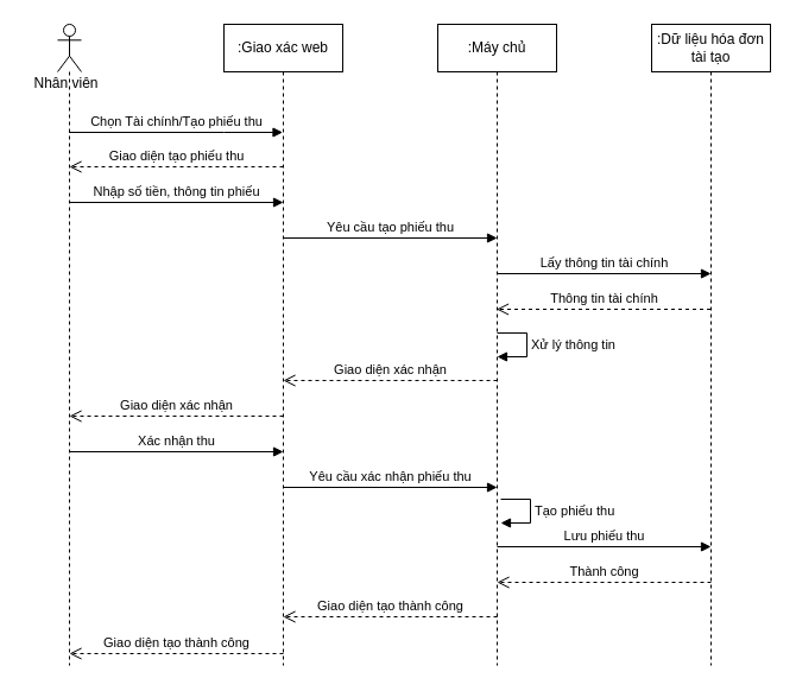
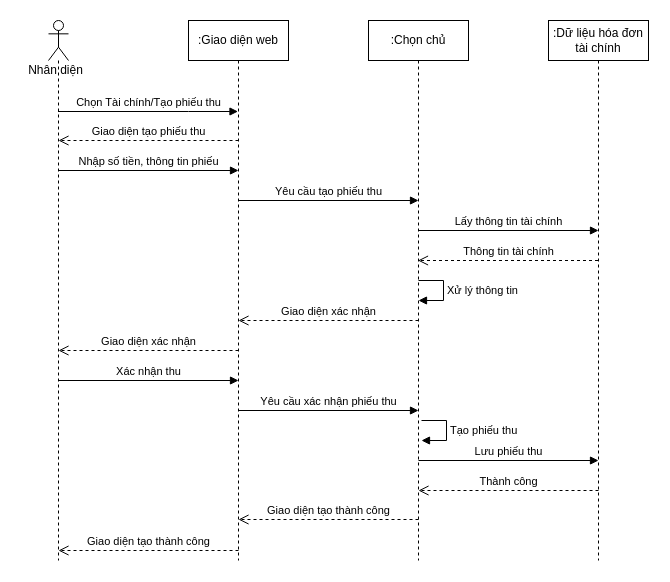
- <mxCell id="4" value=":Giao xác web" style="shape=umlLifeline;perimeter=lifelinePerimeter;whiteSpace=wrap;html=1;container=1;collapsible=0;recursiveResize=0;outlineConnect=0;" vertex="1" parent="1"><mxGeometry x="188" y="20" width="100" height="540" as="geometry" /></mxCell>
+ <mxCell id="4" value=":Giao diện web" style="shape=umlLifeline;perimeter=lifelinePerimeter;whiteSpace=wrap;html=1;container=1;collapsible=0;recursiveResize=0;outlineConnect=0;" vertex="1" parent="1"><mxGeometry x="188" y="20" width="100" height="540" as="geometry" /></mxCell>
- <mxCell id="6" value=":Máy chủ" style="shape=umlLifeline;perimeter=lifelinePerimeter;whiteSpace=wrap;html=1;container=1;collapsible=0;recursiveResize=0;outlineConnect=0;" vertex="1" parent="1"><mxGeometry x="368" y="20" width="100" height="540" as="geometry" /></mxCell>
+ <mxCell id="6" value=":Chọn chủ" style="shape=umlLifeline;perimeter=lifelinePerimeter;whiteSpace=wrap;html=1;container=1;collapsible=0;recursiveResize=0;outlineConnect=0;" vertex="1" parent="1"><mxGeometry x="368" y="20" width="100" height="540" as="geometry" /></mxCell>
- <mxCell id="9" value=":Dữ liệu hóa đơn tài tạo" style="shape=umlLifeline;perimeter=lifelinePerimeter;whiteSpace=wrap;html=1;container=1;collapsible=0;recursiveResize=0;outlineConnect=0;" vertex="1" parent="1"><mxGeometry x="548" y="20" width="100" height="540" as="geometry" /></mxCell>
+ <mxCell id="9" value=":Dữ liệu hóa đơn tài chính" style="shape=umlLifeline;perimeter=lifelinePerimeter;whiteSpace=wrap;html=1;container=1;collapsible=0;recursiveResize=0;outlineConnect=0;" vertex="1" parent="1"><mxGeometry x="548" y="20" width="100" height="540" as="geometry" /></mxCell>
- <mxCell id="3" value="Nhân viên" style="text;html=1;align=center;verticalAlign=middle;resizable=0;points=[];autosize=1;strokeColor=none;fillColor=none;" vertex="1" parent="1"><mxGeometry x="20" y="60" width="70" height="20" as="geometry" /></mxCell>
+ <mxCell id="3" value="Nhân diện" style="text;html=1;align=center;verticalAlign=middle;resizable=0;points=[];autosize=1;strokeColor=none;fillColor=none;" vertex="1" parent="1"><mxGeometry x="20" y="60" width="70" height="20" as="geometry" /></mxCell>
